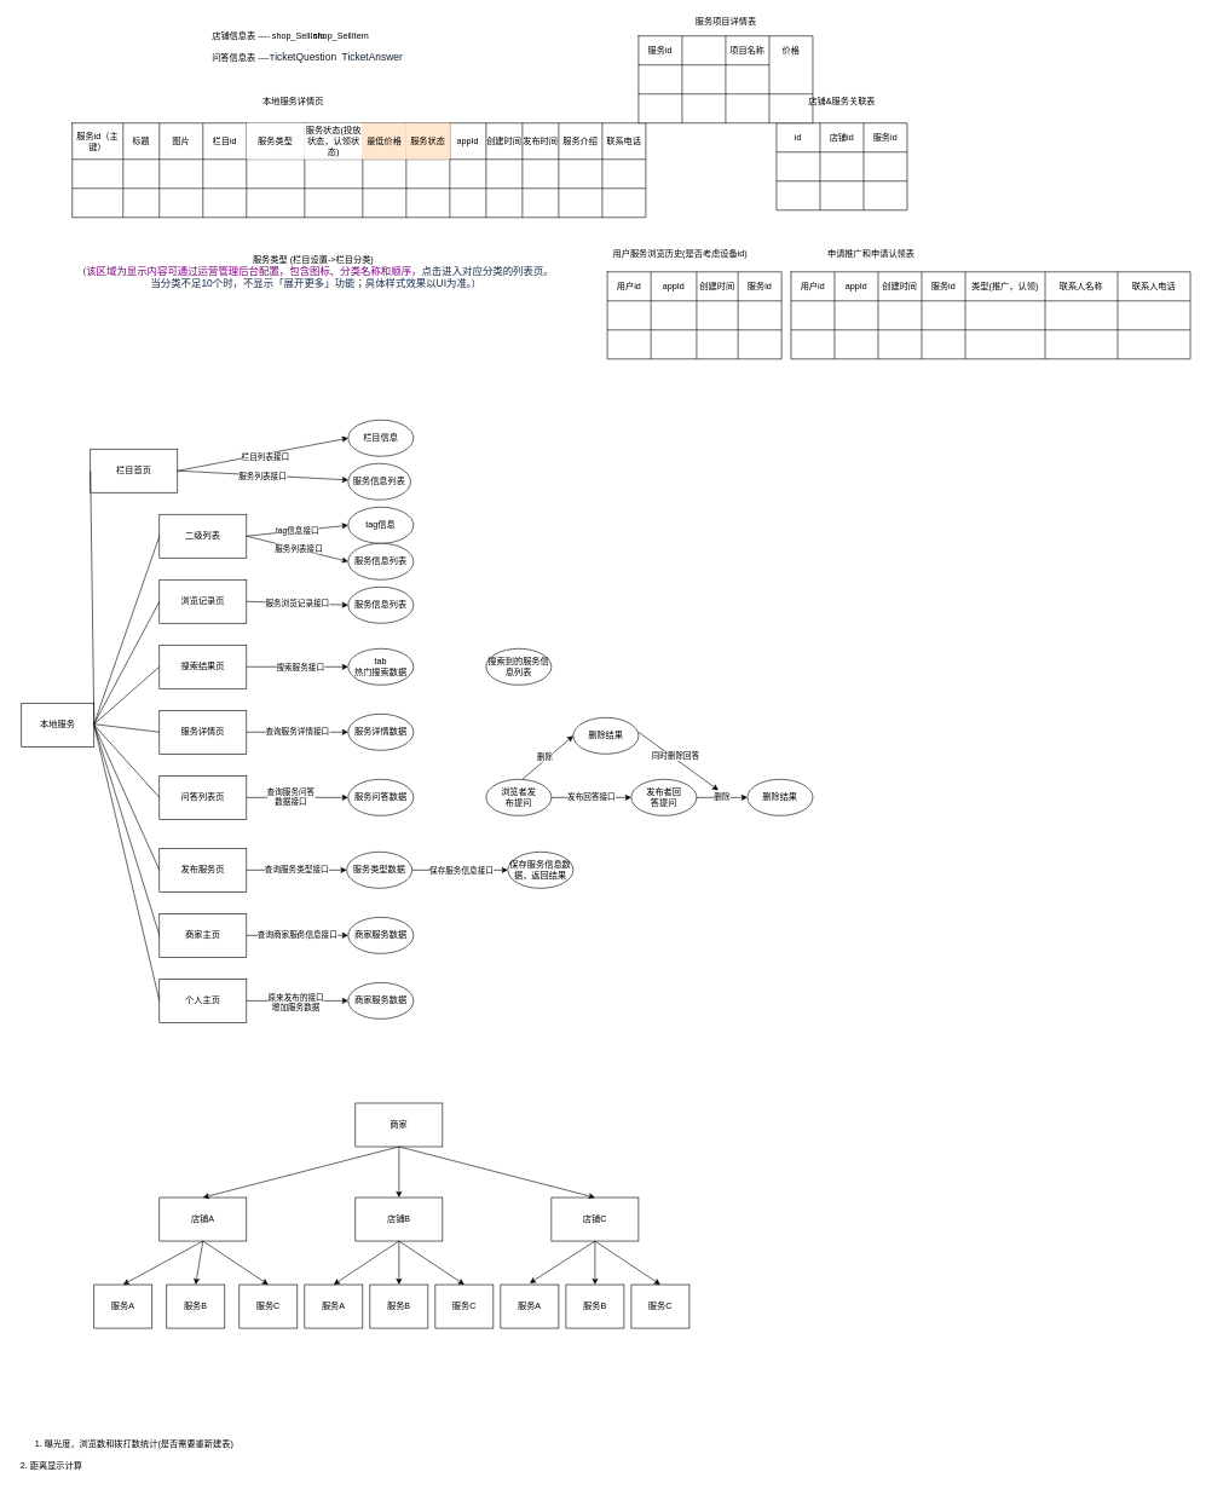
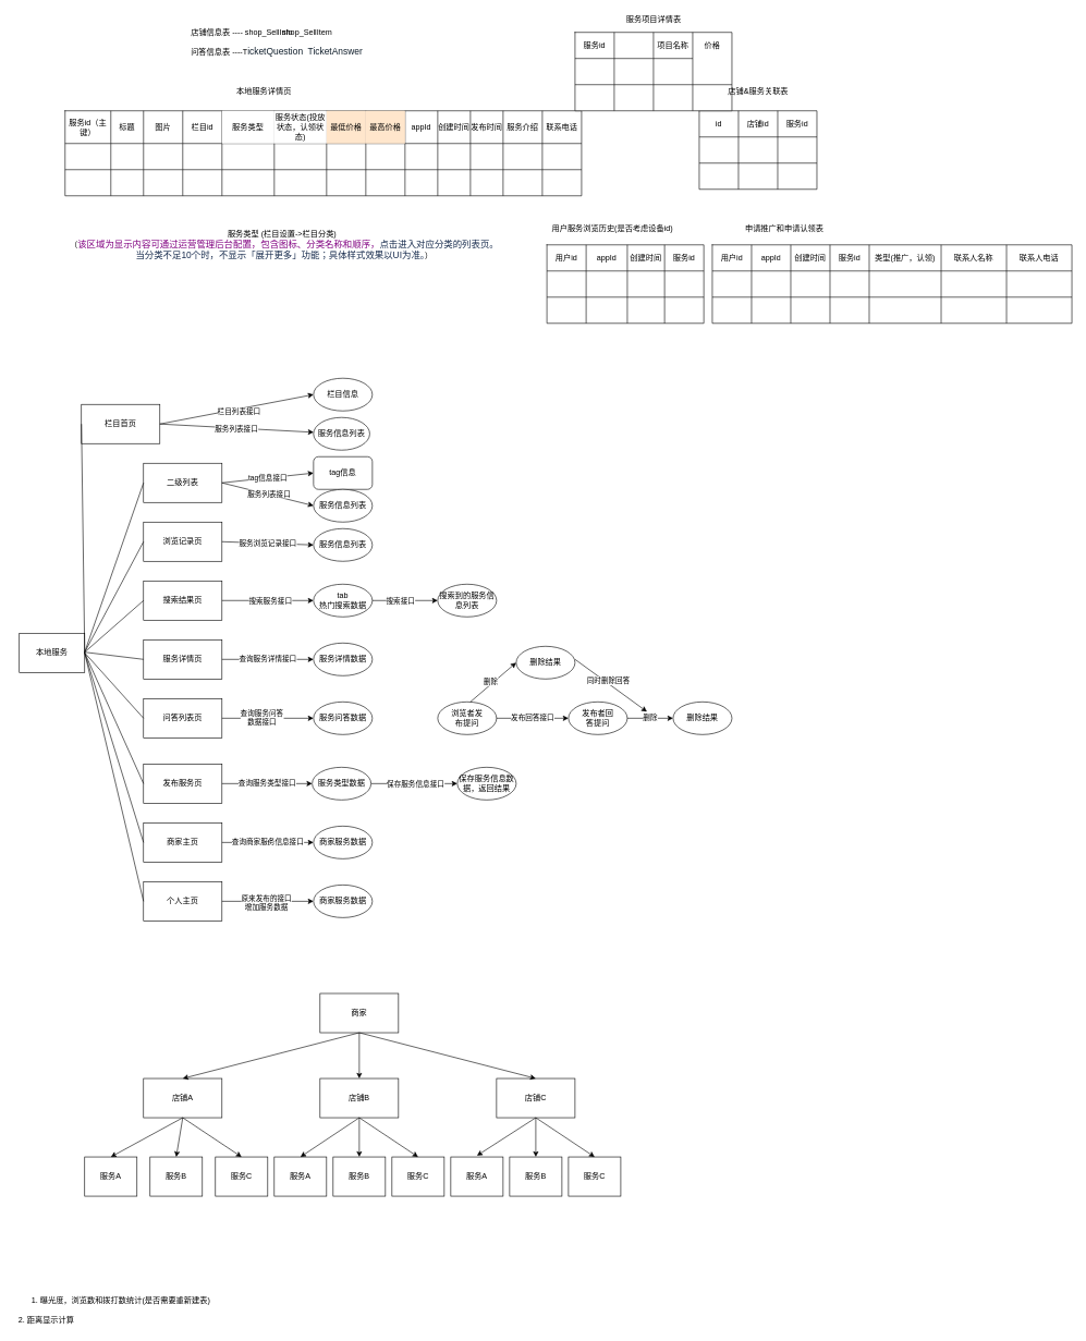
- <mxCell id="29" value="服务状态" style="shape=partialRectangle;html=1;whiteSpace=wrap;connectable=0;overflow=hidden;fillColor=#ffe6cc;top=0;left=0;bottom=0;right=0;strokeColor=#d79b00;" parent="21" vertex="1"><mxGeometry x="460" width="60" height="50" as="geometry" /></mxCell>
+ <mxCell id="29" value="最高价格" style="shape=partialRectangle;html=1;whiteSpace=wrap;connectable=0;overflow=hidden;fillColor=#ffe6cc;top=0;left=0;bottom=0;right=0;strokeColor=#d79b00;" parent="21" vertex="1"><mxGeometry x="460" width="60" height="50" as="geometry" /></mxCell>
- <mxCell id="154" value="tag信息" style="ellipse;whiteSpace=wrap;html=1;" parent="1" vertex="1"><mxGeometry x="479" y="698" width="90" height="50" as="geometry" /></mxCell>
+ <mxCell id="154" value="tag信息" style="whiteSpace=wrap;html=1;rounded=1;" parent="1" vertex="1"><mxGeometry x="479" y="698" width="90" height="50" as="geometry" /></mxCell>
+ <mxCell id="157" style="edgeStyle=orthogonalEdgeStyle;rounded=0;orthogonalLoop=1;jettySize=auto;html=1;entryX=0;entryY=0.5;entryDx=0;entryDy=0;" parent="1" source="159" target="163" edge="1"><mxGeometry relative="1" as="geometry" /></mxCell>
+ <mxCell id="158" value="搜索接口" style="edgeLabel;html=1;align=center;verticalAlign=middle;resizable=0;points=[];" parent="157" vertex="1" connectable="0"><mxGeometry x="-0.16" relative="1" as="geometry"><mxPoint as="offset" /></mxGeometry></mxCell>
